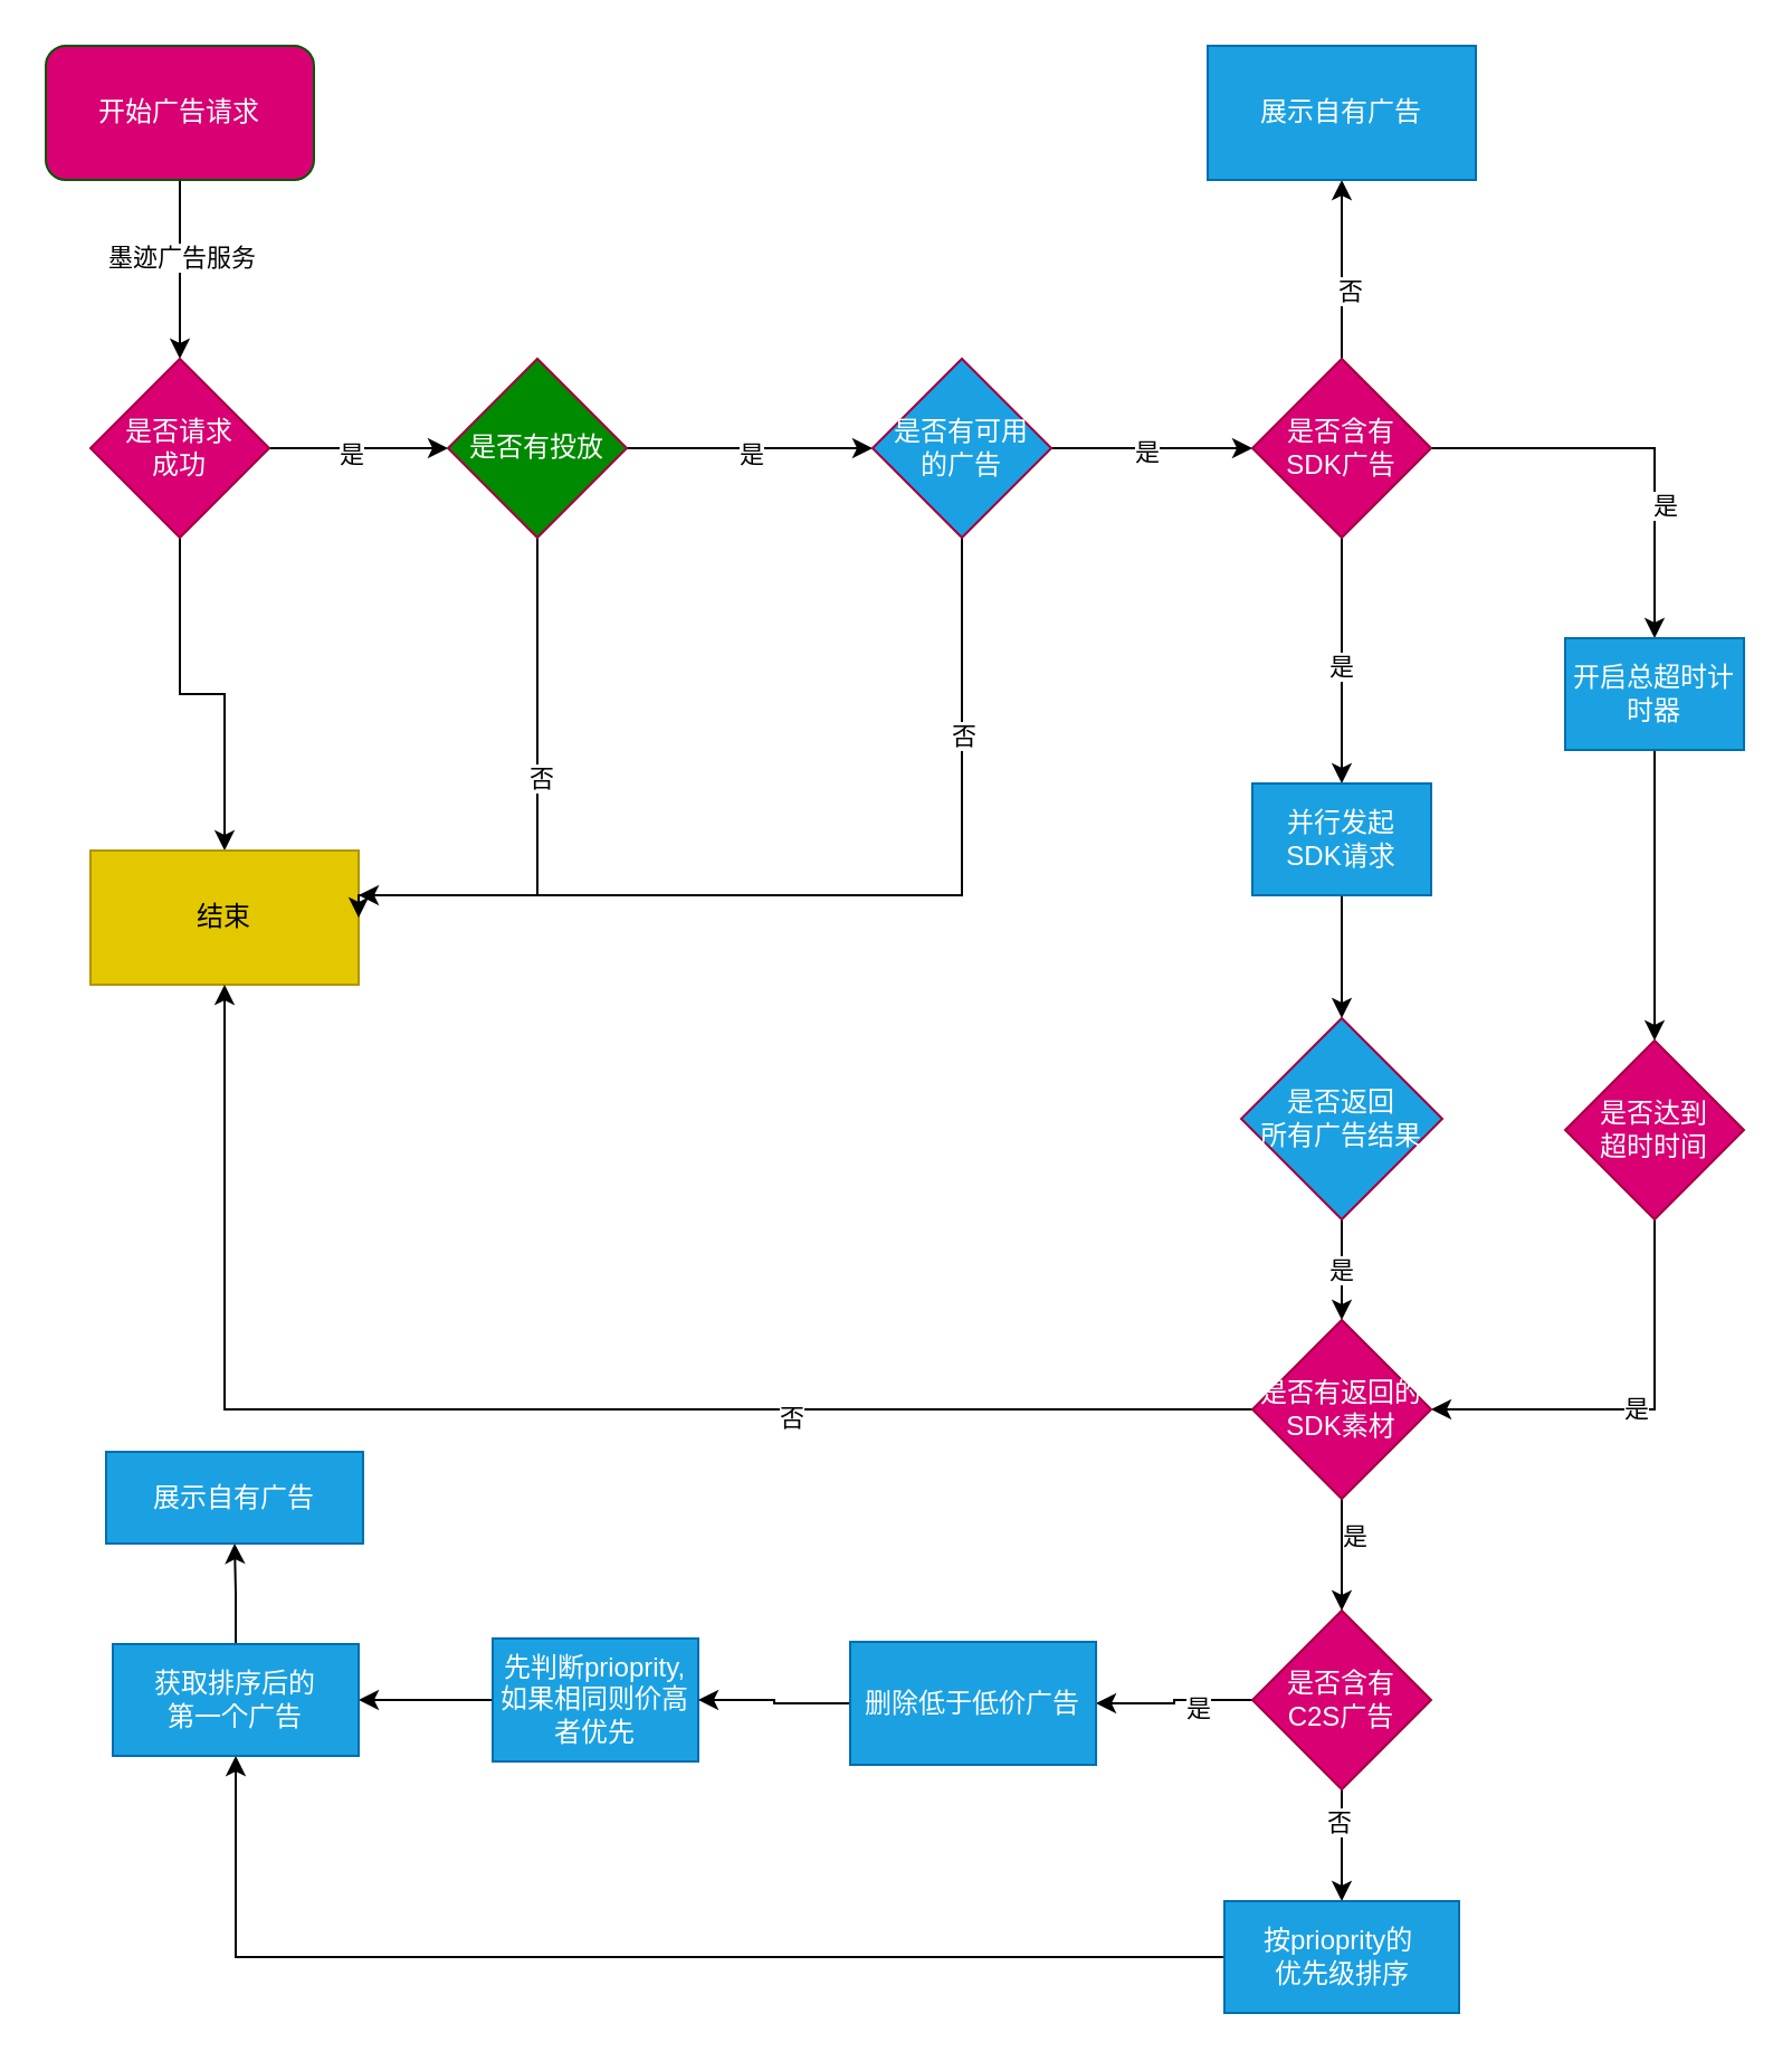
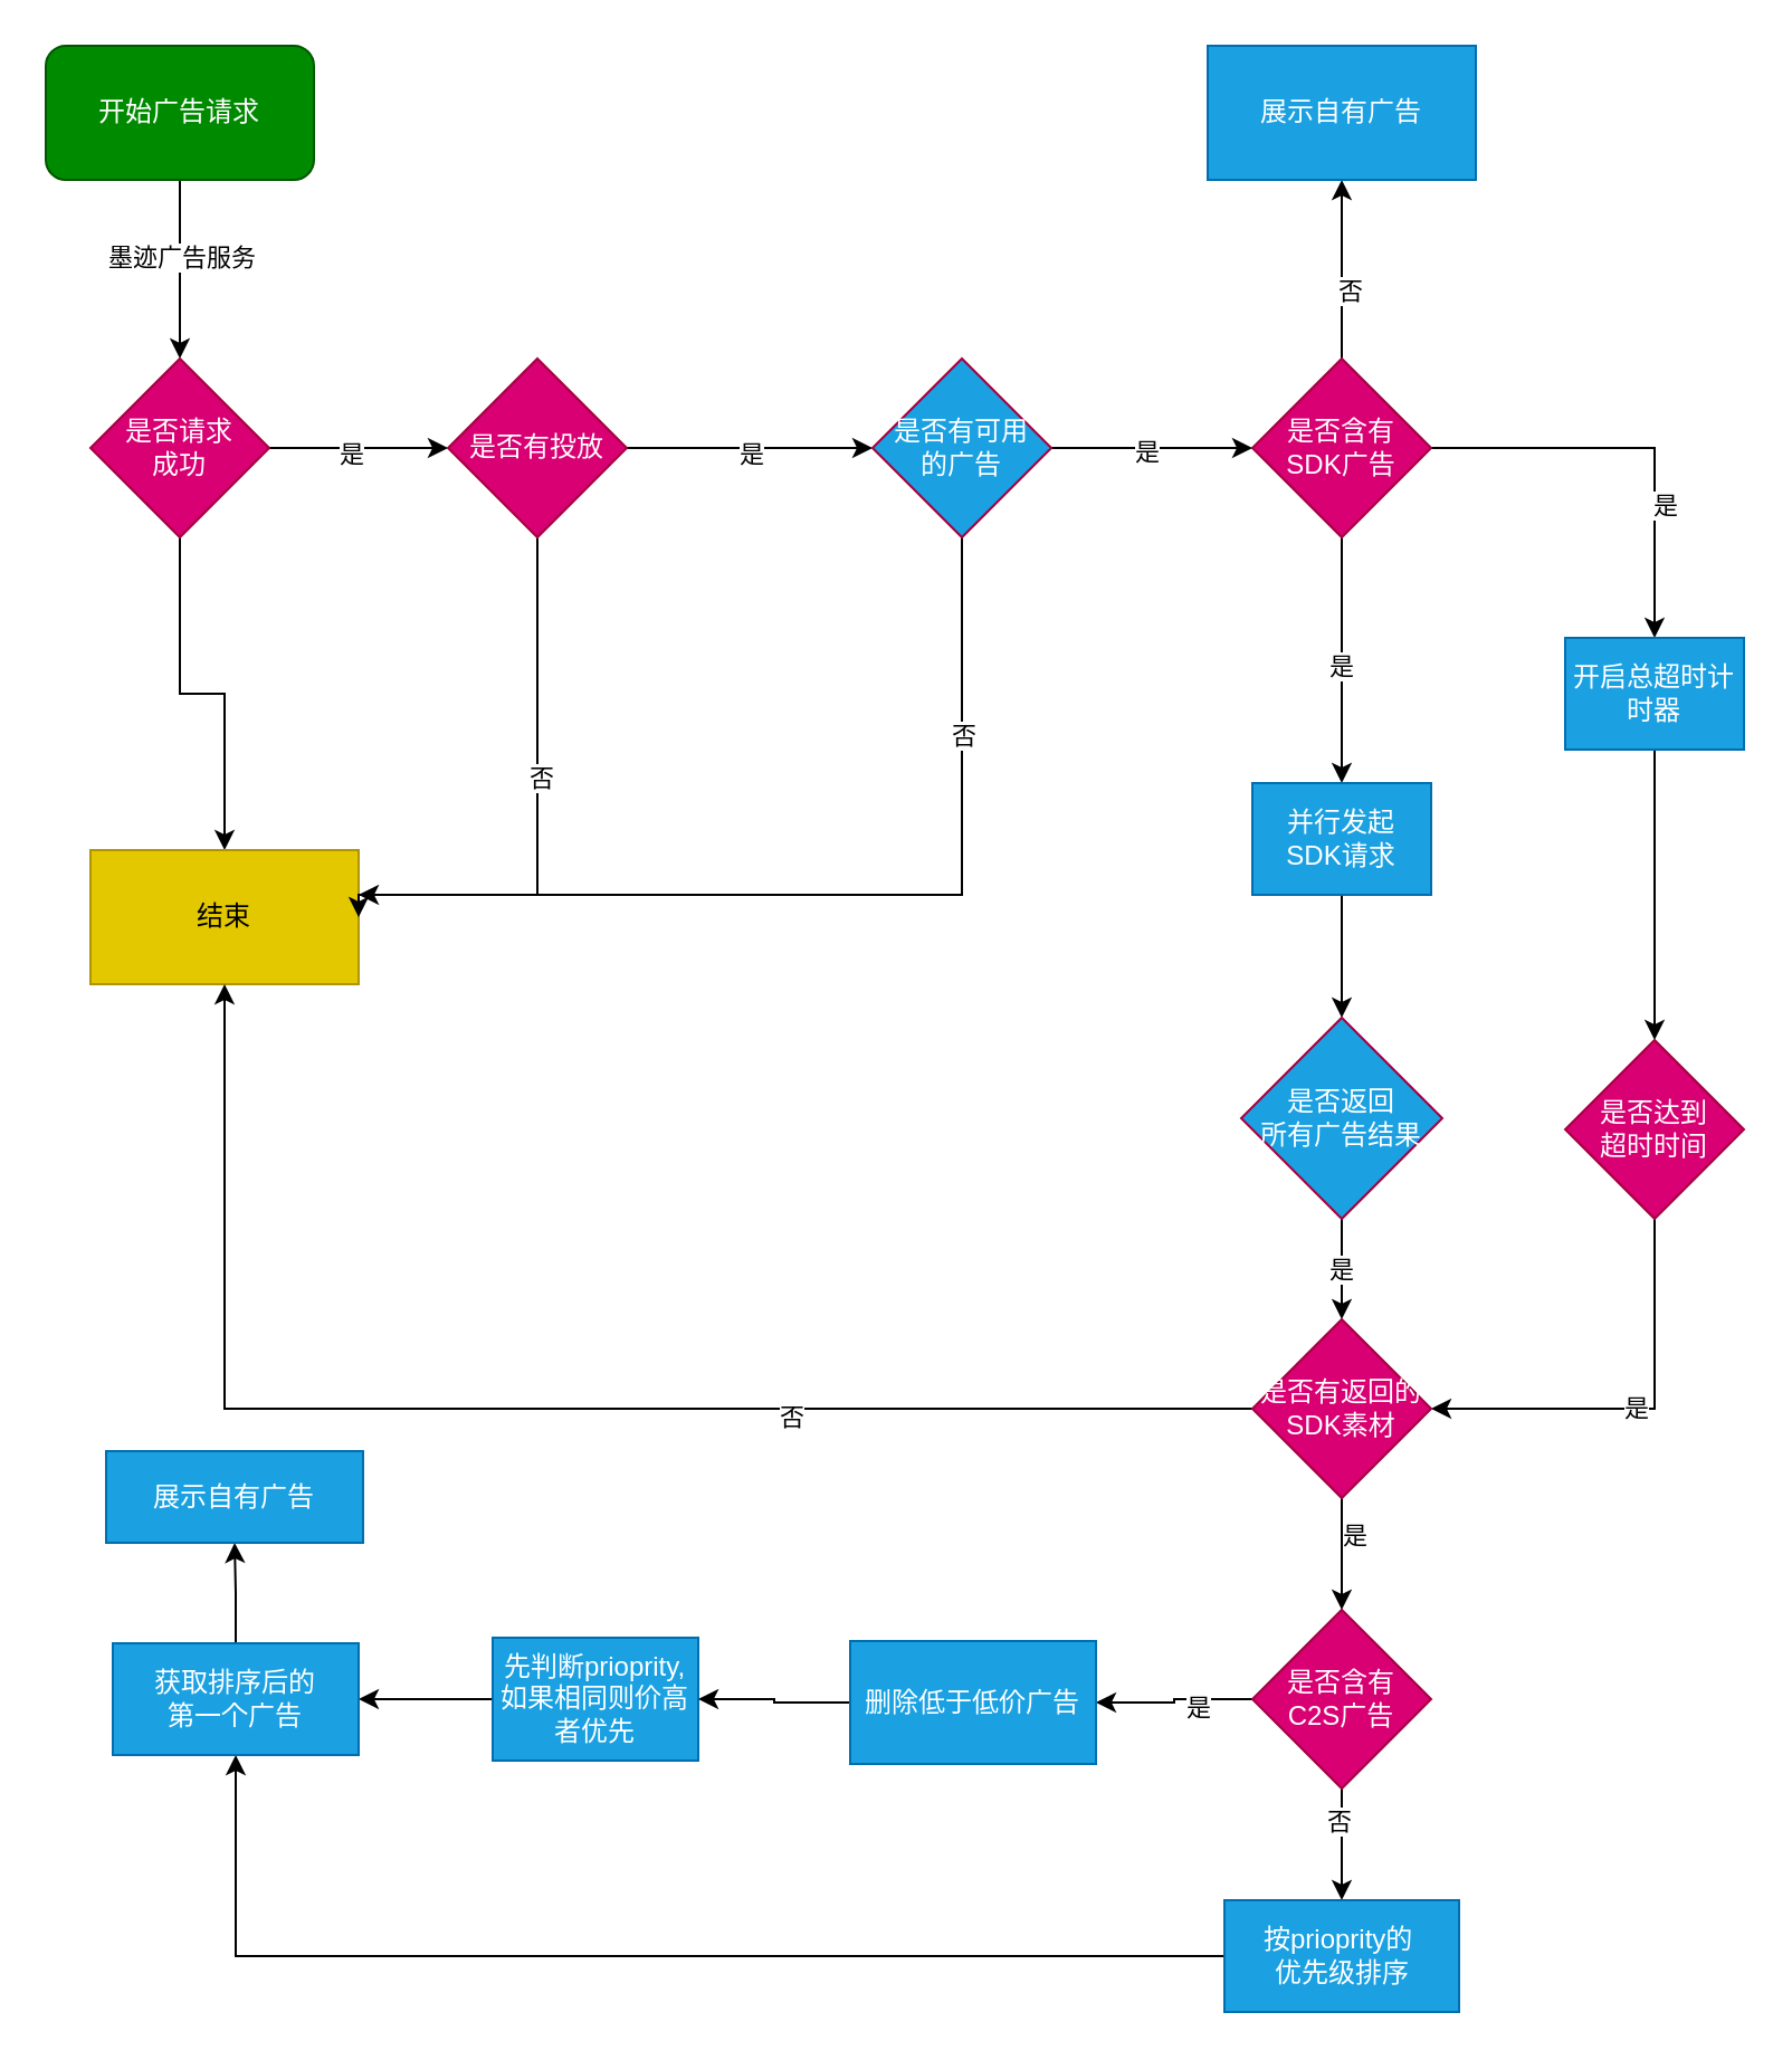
- <mxCell id="4" value="开始广告请求" style="rounded=1;whiteSpace=wrap;html=1;fillColor=#d80073;fontColor=#ffffff;strokeColor=#005700;" vertex="1" parent="1"><mxGeometry x="20" y="20" width="120" height="60" as="geometry" /></mxCell>
+ <mxCell id="4" value="开始广告请求" style="rounded=1;whiteSpace=wrap;html=1;fillColor=#008a00;fontColor=#ffffff;strokeColor=#005700;" vertex="1" parent="1"><mxGeometry x="20" y="20" width="120" height="60" as="geometry" /></mxCell>
- <mxCell id="13" value="是否有投放" style="rhombus;whiteSpace=wrap;html=1;fillColor=#008a00;fontColor=#ffffff;strokeColor=#A50040;" vertex="1" parent="1"><mxGeometry x="200" y="160" width="80" height="80" as="geometry" /></mxCell>
+ <mxCell id="13" value="是否有投放" style="rhombus;whiteSpace=wrap;html=1;fillColor=#d80073;fontColor=#ffffff;strokeColor=#A50040;" vertex="1" parent="1"><mxGeometry x="200" y="160" width="80" height="80" as="geometry" /></mxCell>
